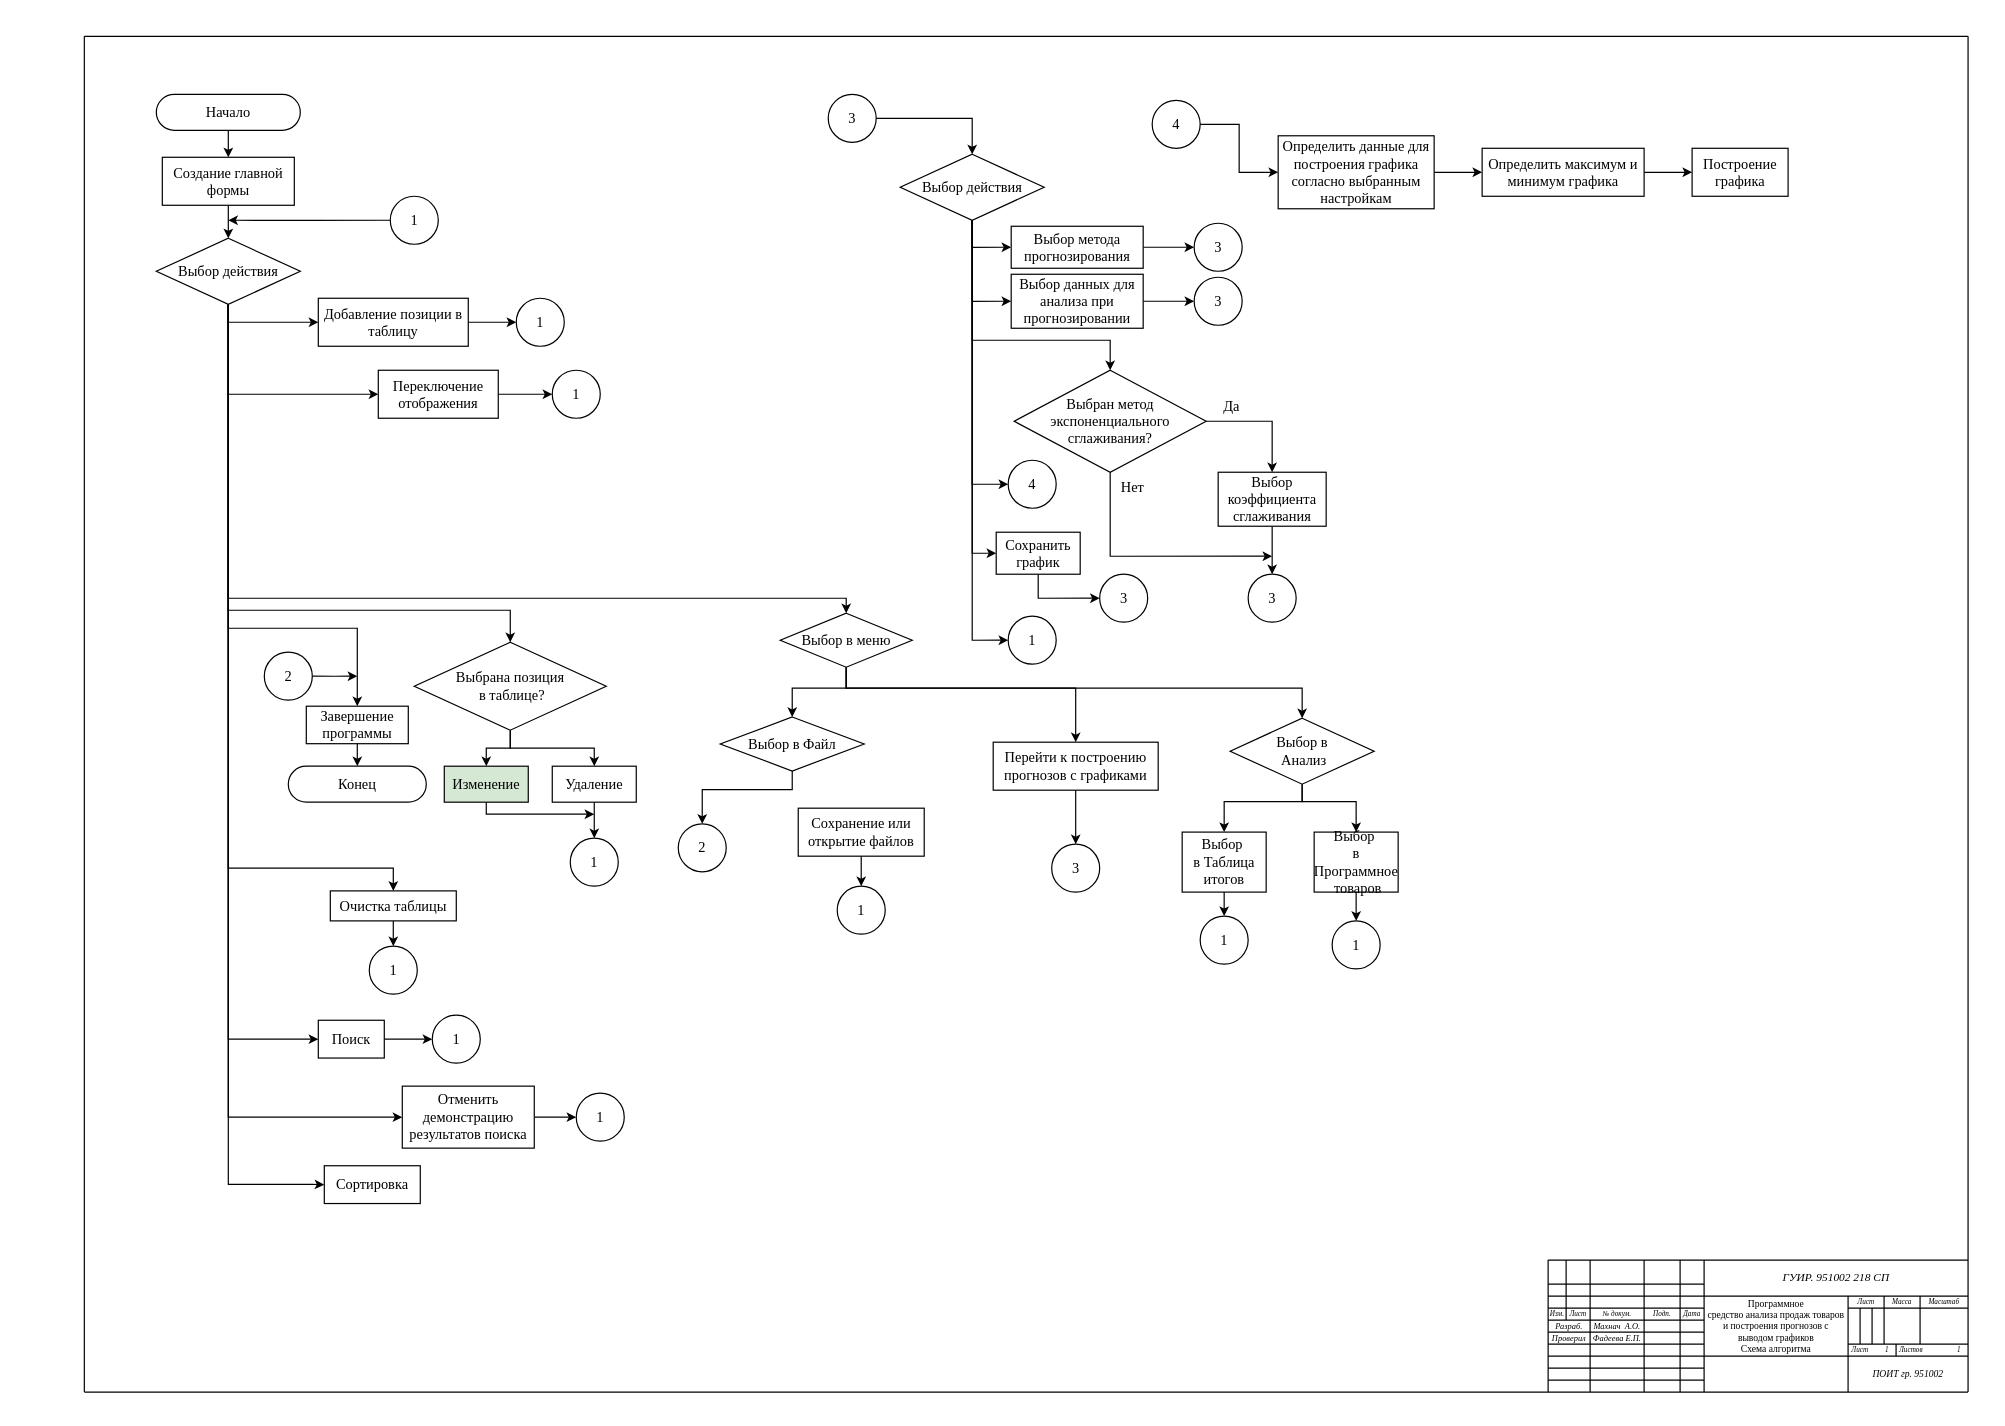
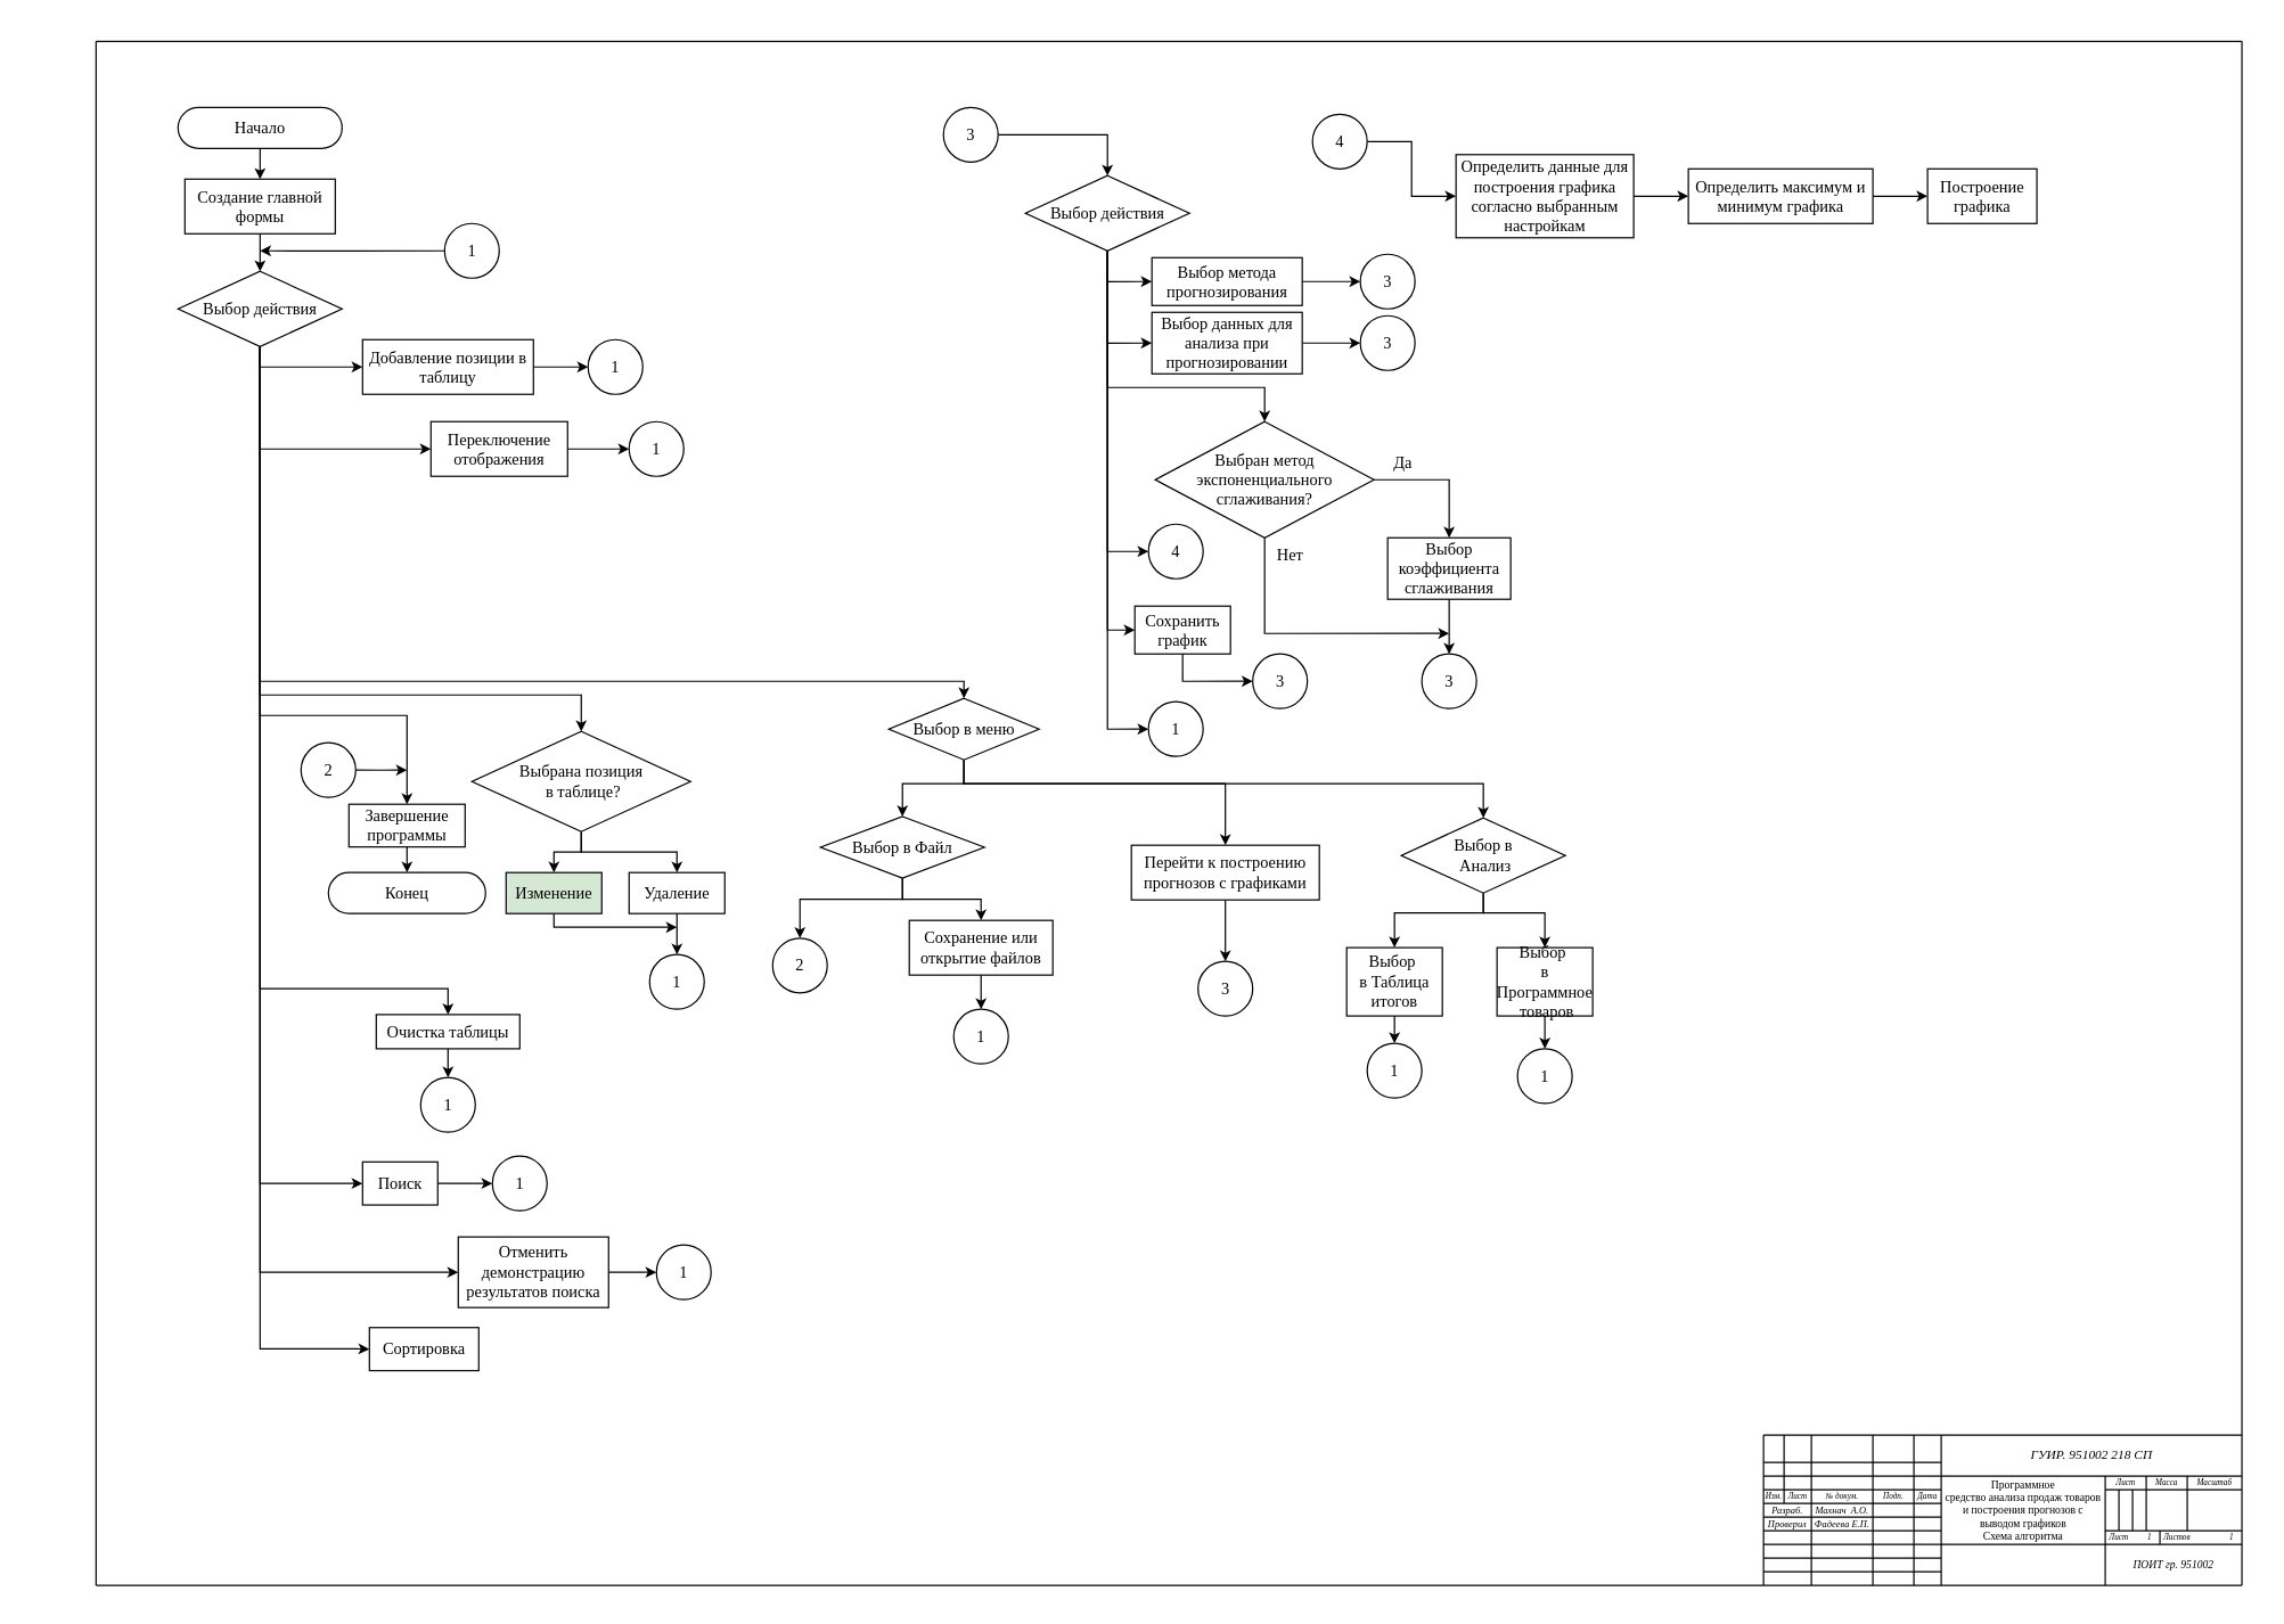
+ <mxCell id="24" style="edgeStyle=orthogonalEdgeStyle;rounded=0;orthogonalLoop=1;jettySize=auto;html=1;exitX=0.5;exitY=1;exitDx=0;exitDy=0;entryX=0.5;entryY=0;entryDx=0;entryDy=0;startSize=10;endSize=10;strokeWidth=2;" parent="1" source="25" target="34" edge="1"><mxGeometry relative="1" as="geometry" /></mxCell>
